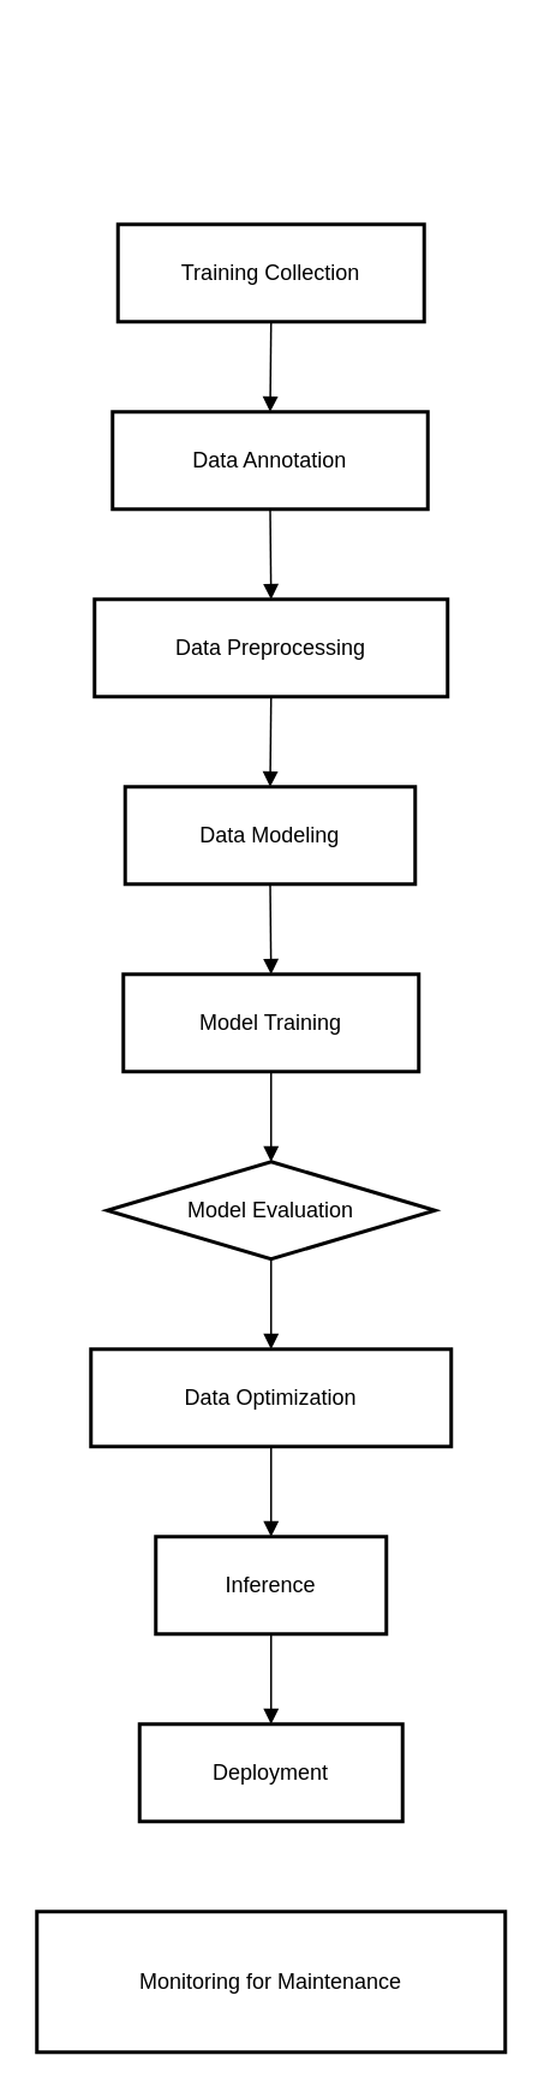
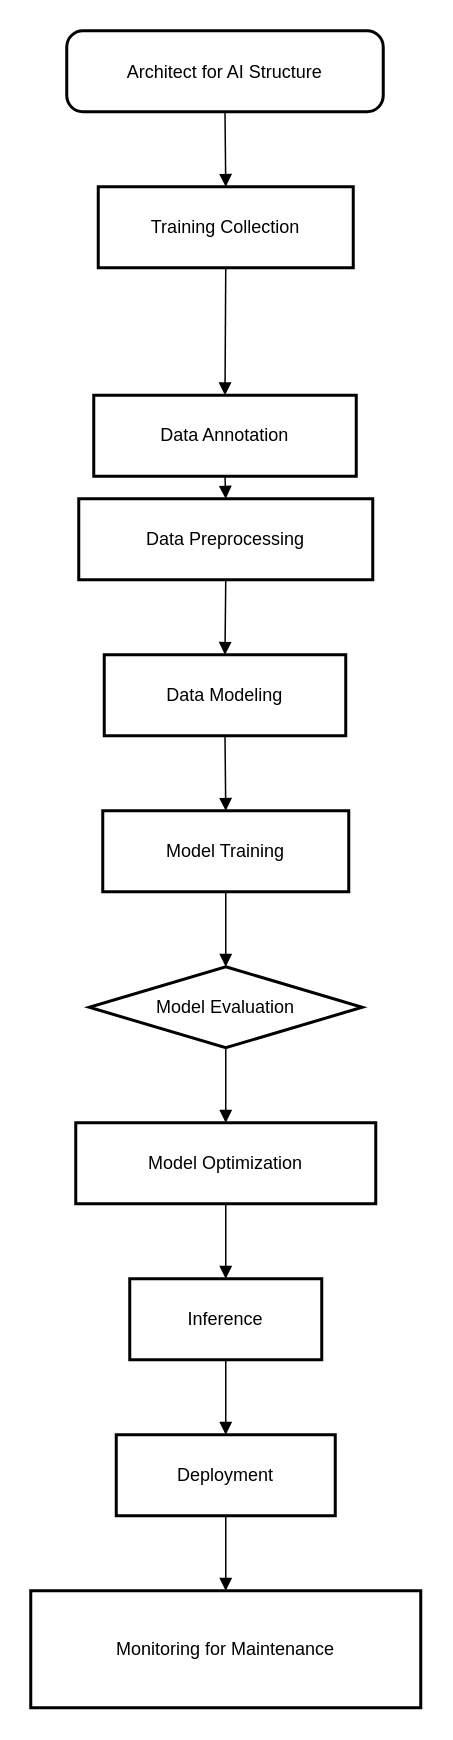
+ <mxCell id="2" value="Architect for AI Structure" style="rounded=1;arcSize=20;strokeWidth=2" parent="1" vertex="1"><mxGeometry x="44" y="20" width="211" height="54" as="geometry" /></mxCell>
+ <mxCell id="13" value="" style="curved=1;startArrow=none;endArrow=block;exitX=0.5;exitY=1;entryX=0.5;entryY=0;" parent="1" source="2" target="3" edge="1"><mxGeometry relative="1" as="geometry"><Array as="points" /></mxGeometry></mxCell>
- <mxCell id="4" value="Data Annotation" style="whiteSpace=wrap;strokeWidth=2;" parent="1" vertex="1"><mxGeometry x="62" y="228" width="175" height="54" as="geometry" /></mxCell>
+ <mxCell id="4" value="Data Annotation" style="whiteSpace=wrap;strokeWidth=2;" parent="1" vertex="1"><mxGeometry x="62" y="263" width="175" height="54" as="geometry" /></mxCell>
- <mxCell id="9" value="Data Optimization" style="whiteSpace=wrap;strokeWidth=2;" parent="1" vertex="1"><mxGeometry x="50" y="748" width="200" height="54" as="geometry" /></mxCell>
+ <mxCell id="9" value="Model Optimization" style="whiteSpace=wrap;strokeWidth=2;" parent="1" vertex="1"><mxGeometry x="50" y="748" width="200" height="54" as="geometry" /></mxCell>
+ <mxCell id="22" value="" style="curved=1;startArrow=none;endArrow=block;exitX=0.5;exitY=1;entryX=0.5;entryY=0;" parent="1" source="11" target="12" edge="1"><mxGeometry relative="1" as="geometry"><Array as="points" /></mxGeometry></mxCell>
